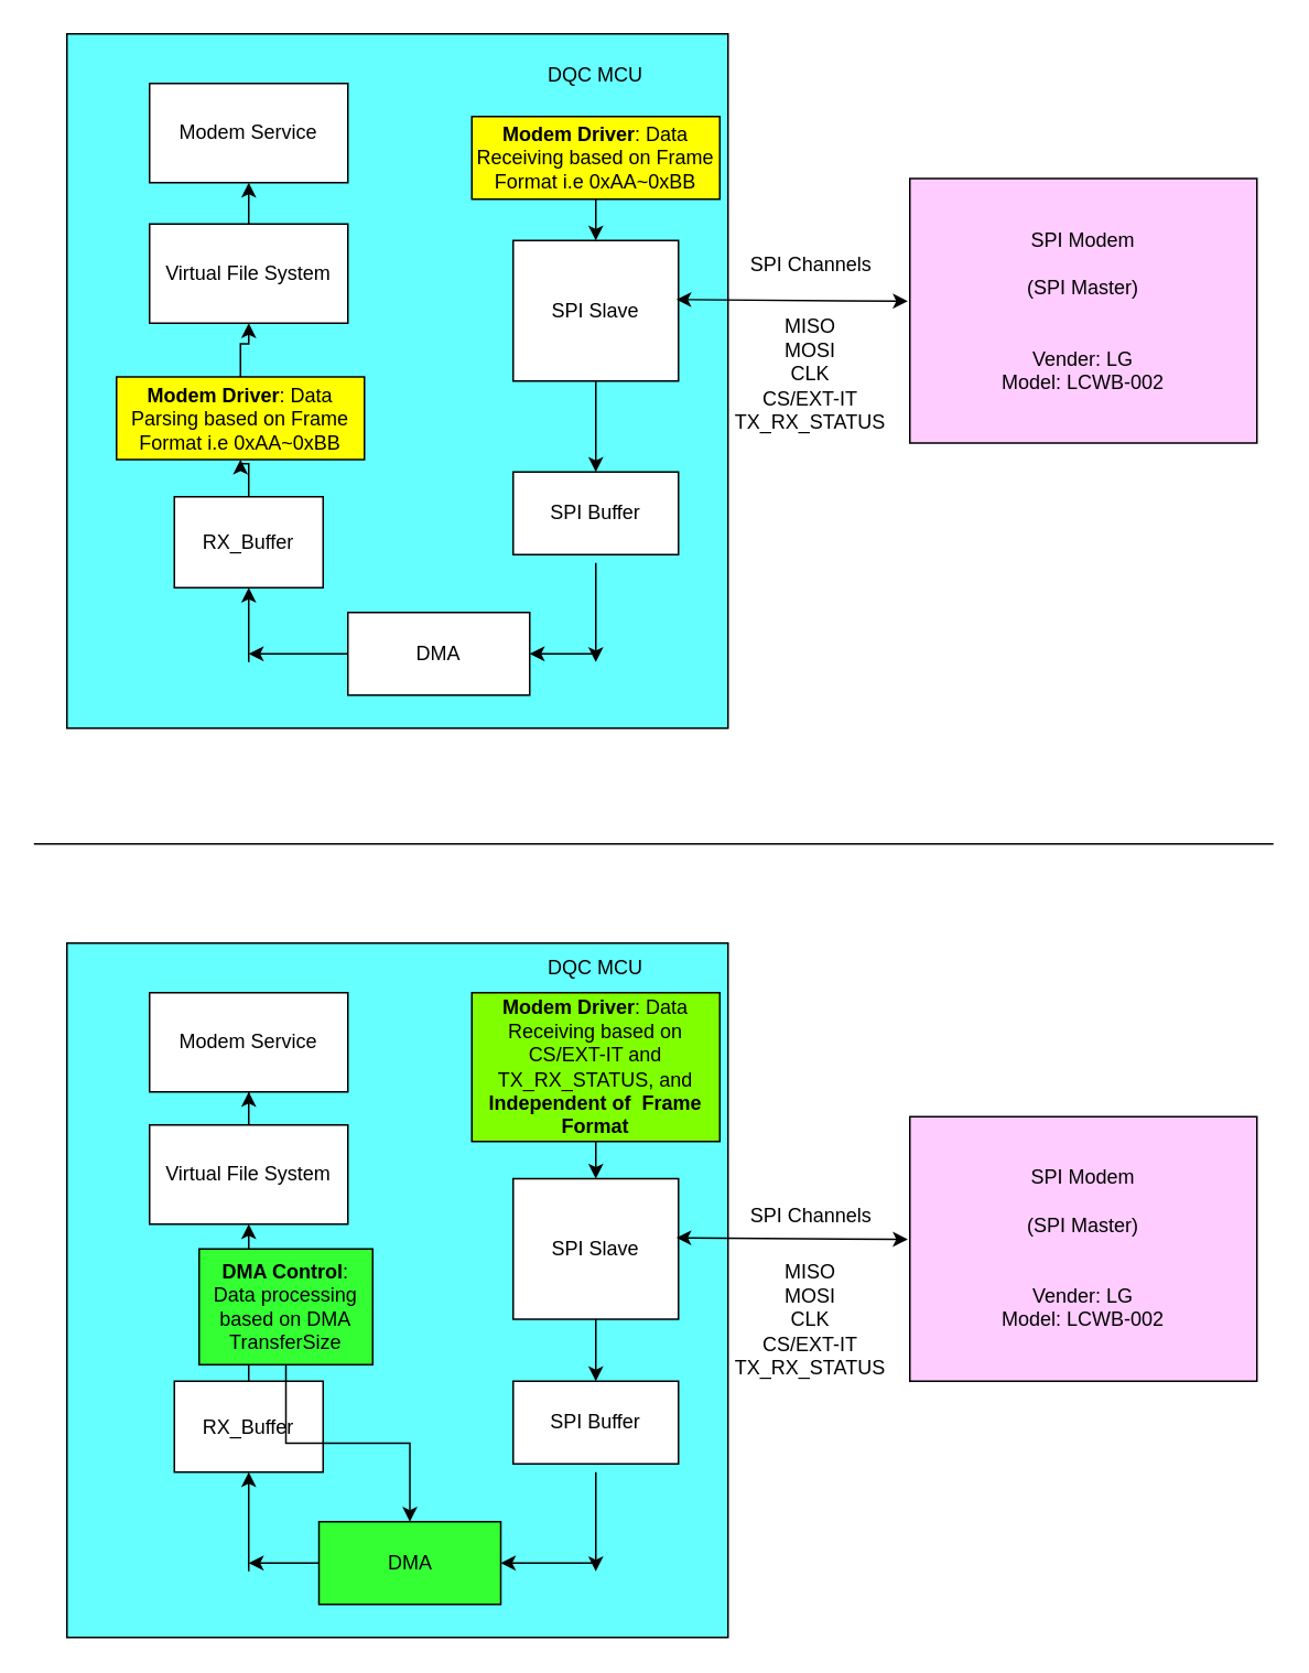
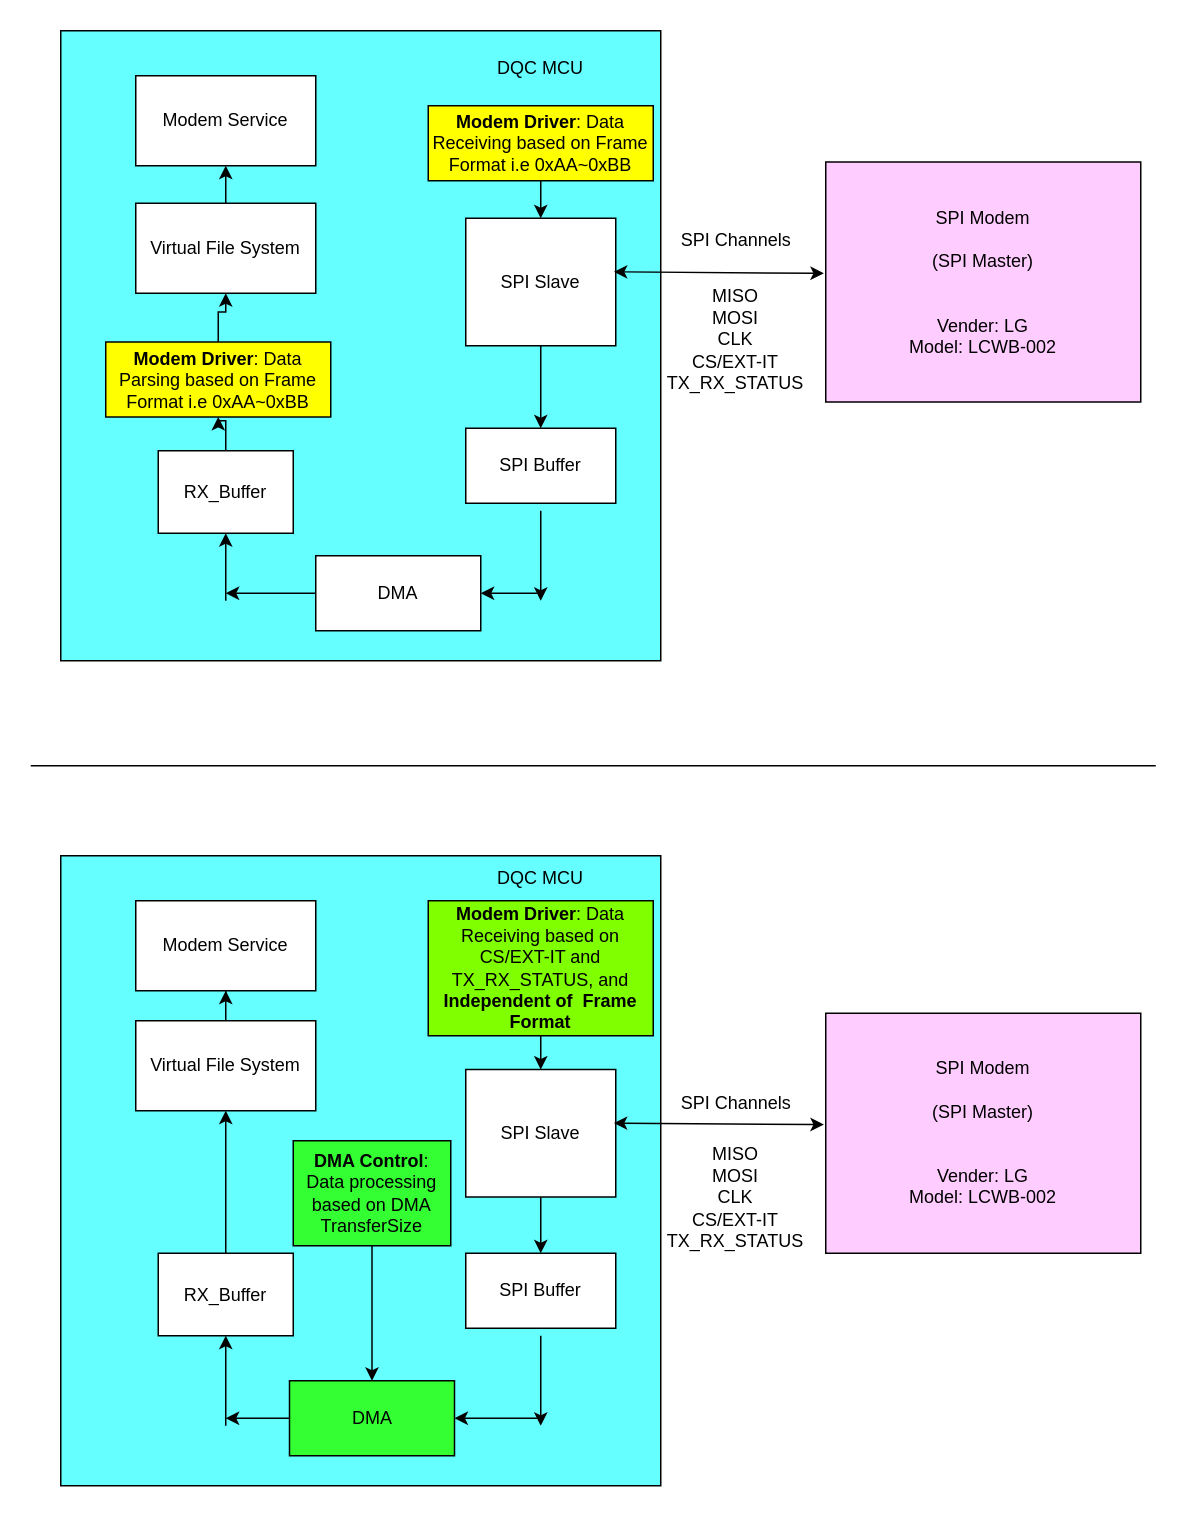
- <mxCell id="50" value="&lt;b&gt;DMA Control&lt;/b&gt;: Data processing based on DMA TransferSize" style="rounded=0;whiteSpace=wrap;html=1;fillColor=#33FF33;" vertex="1" parent="1"><mxGeometry x="120" y="755" width="105" height="70" as="geometry" /></mxCell>
+ <mxCell id="50" value="&lt;b&gt;DMA Control&lt;/b&gt;: Data processing based on DMA TransferSize" style="rounded=0;whiteSpace=wrap;html=1;fillColor=#33FF33;" vertex="1" parent="1"><mxGeometry x="195" y="760" width="105" height="70" as="geometry" /></mxCell>
